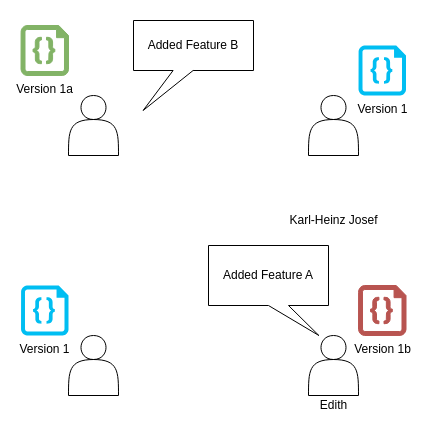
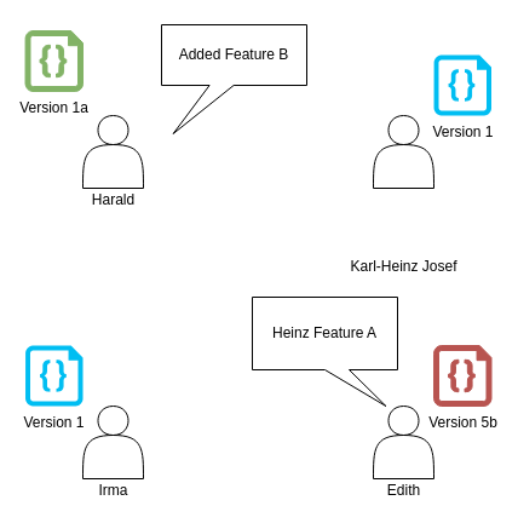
+ <mxCell id="6" value="Harald" style="text;html=1;align=center;verticalAlign=middle;resizable=0;points=[];autosize=1;" vertex="1" parent="1"><mxGeometry x="68" y="155" width="50" height="20" as="geometry" /></mxCell>
- <mxCell id="14" value="Added Feature A" style="shape=callout;whiteSpace=wrap;html=1;perimeter=calloutPerimeter;position2=0.92;" vertex="1" parent="1"><mxGeometry x="208" y="245" width="120" height="90" as="geometry" /></mxCell>
+ <mxCell id="14" value="Heinz Feature A" style="shape=callout;whiteSpace=wrap;html=1;perimeter=calloutPerimeter;position2=0.92;" vertex="1" parent="1"><mxGeometry x="208" y="245" width="120" height="90" as="geometry" /></mxCell>
- <mxCell id="13" value="Version 1b" style="verticalLabelPosition=bottom;html=1;verticalAlign=top;align=center;strokeColor=#b85450;shape=mxgraph.azure.code_file;pointerEvents=1;fillColor=#B85450;" vertex="1" parent="1"><mxGeometry x="358" y="285" width="47.5" height="50" as="geometry" /></mxCell>
+ <mxCell id="13" value="Version 5b" style="verticalLabelPosition=bottom;html=1;verticalAlign=top;align=center;strokeColor=#b85450;shape=mxgraph.azure.code_file;pointerEvents=1;fillColor=#B85450;" vertex="1" parent="1"><mxGeometry x="358" y="285" width="47.5" height="50" as="geometry" /></mxCell>
+ <mxCell id="8" value="Irma" style="text;html=1;align=center;verticalAlign=middle;resizable=0;points=[];autosize=1;" vertex="1" parent="1"><mxGeometry x="73" y="395" width="40" height="20" as="geometry" /></mxCell>
